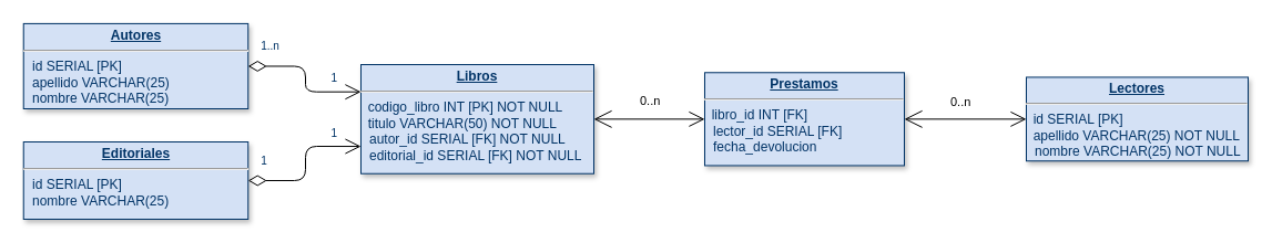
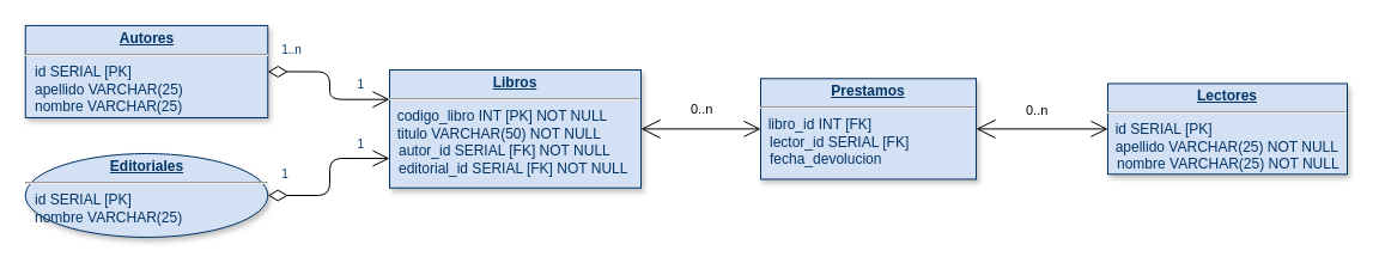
- <mxCell id="13" value="&lt;p style=&quot;margin: 0px ; margin-top: 4px ; text-align: center ; text-decoration: underline&quot;&gt;&lt;strong&gt;Editoriales&lt;br&gt;&lt;/strong&gt;&lt;/p&gt;&lt;hr&gt;&lt;p style=&quot;margin: 0px ; margin-left: 8px&quot;&gt;id SERIAL [PK]&lt;/p&gt;&lt;p style=&quot;margin: 0px ; margin-left: 8px&quot;&gt;nombre VARCHAR(25)&lt;br&gt;&lt;/p&gt;" style="verticalAlign=top;align=left;overflow=fill;fontSize=12;fontFamily=Helvetica;html=1;strokeColor=#003366;shadow=1;fillColor=#D4E1F5;fontColor=#003366" vertex="1" parent="1"><mxGeometry x="20.75" y="128" width="202.5" height="70" as="geometry" /></mxCell>
+ <mxCell id="13" value="&lt;p style=&quot;margin: 0px ; margin-top: 4px ; text-align: center ; text-decoration: underline&quot;&gt;&lt;strong&gt;Editoriales&lt;br&gt;&lt;/strong&gt;&lt;/p&gt;&lt;hr&gt;&lt;p style=&quot;margin: 0px ; margin-left: 8px&quot;&gt;id SERIAL [PK]&lt;/p&gt;&lt;p style=&quot;margin: 0px ; margin-left: 8px&quot;&gt;nombre VARCHAR(25)&lt;br&gt;&lt;/p&gt;" style="ellipse;verticalAlign=top;align=left;overflow=fill;fontSize=12;fontFamily=Helvetica;html=1;strokeColor=#003366;shadow=1;fillColor=#D4E1F5;fontColor=#003366;" vertex="1" parent="1"><mxGeometry x="20.75" y="128" width="202.5" height="70" as="geometry" /></mxCell>
